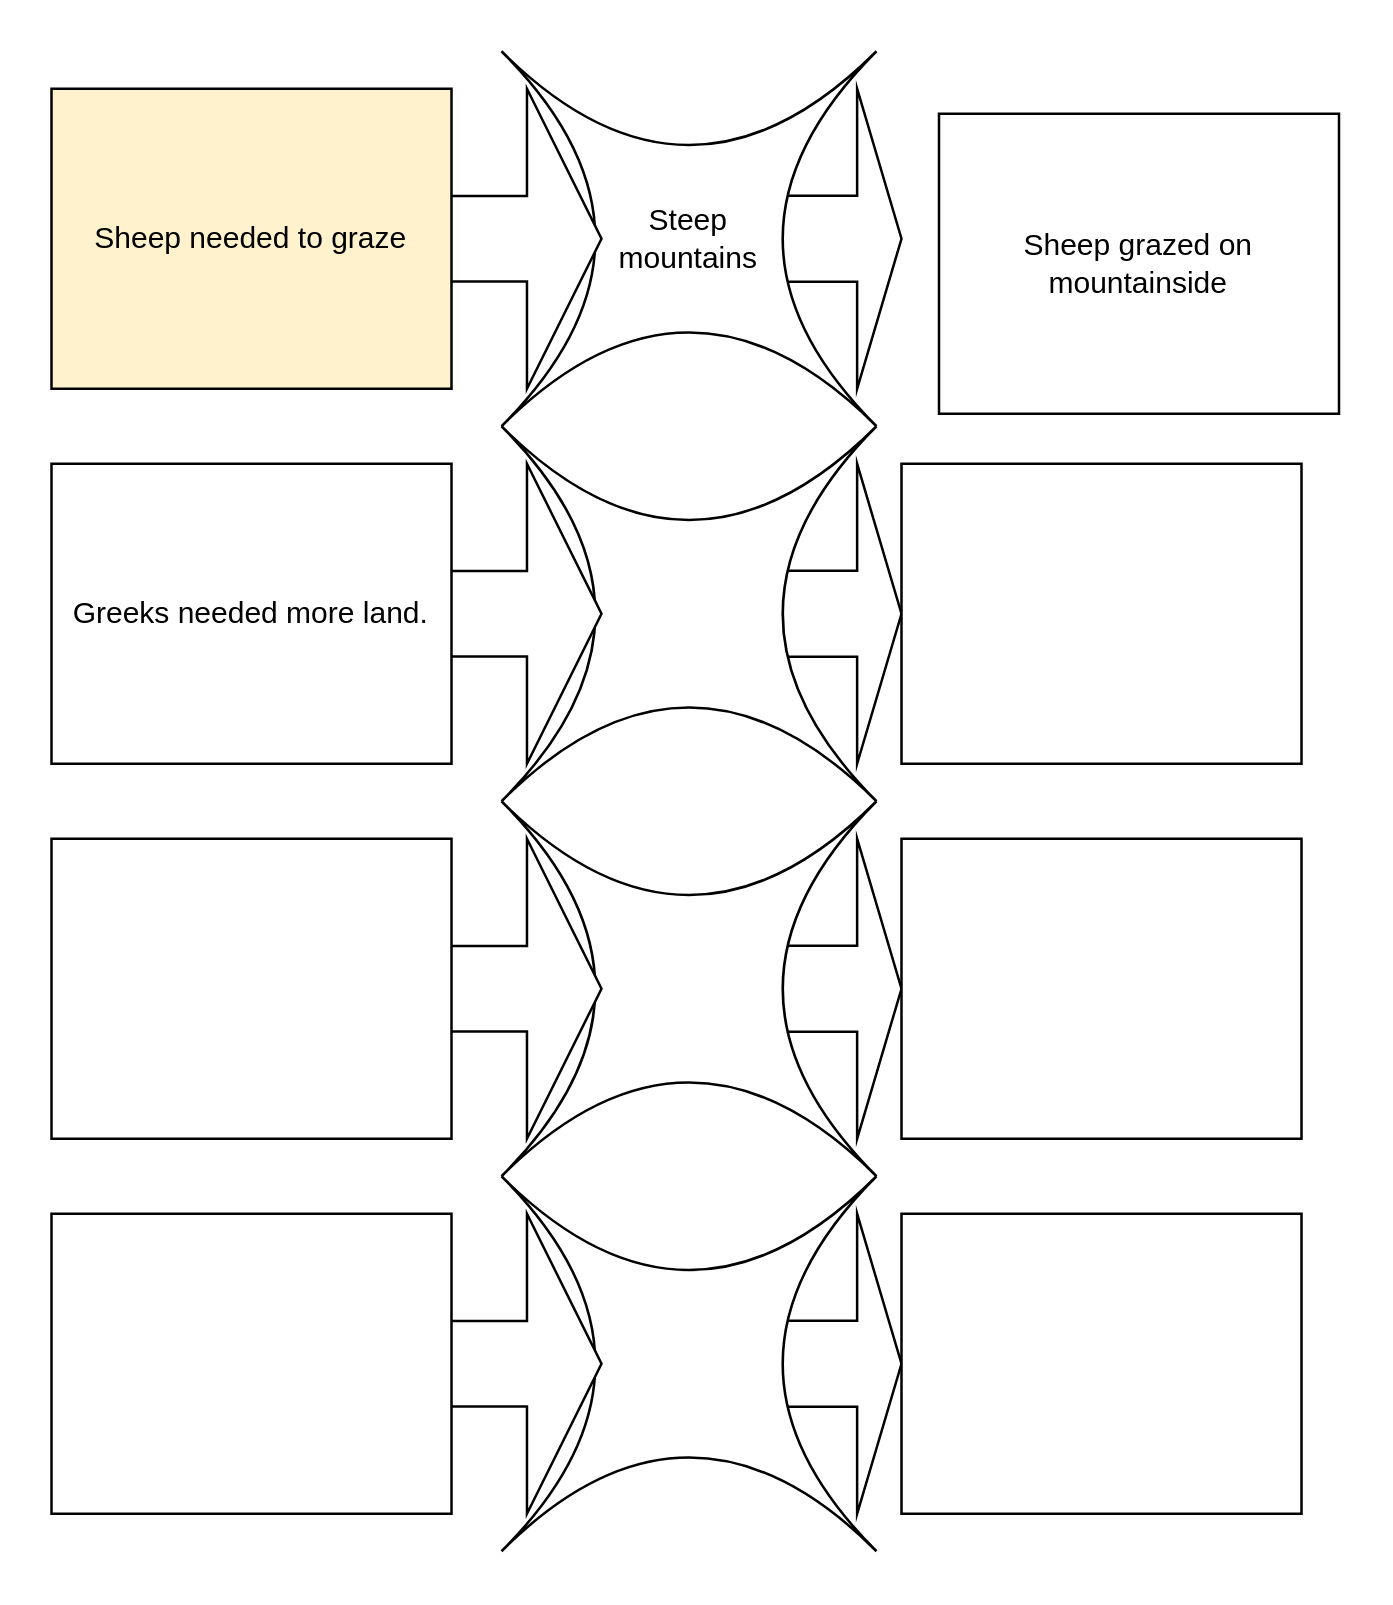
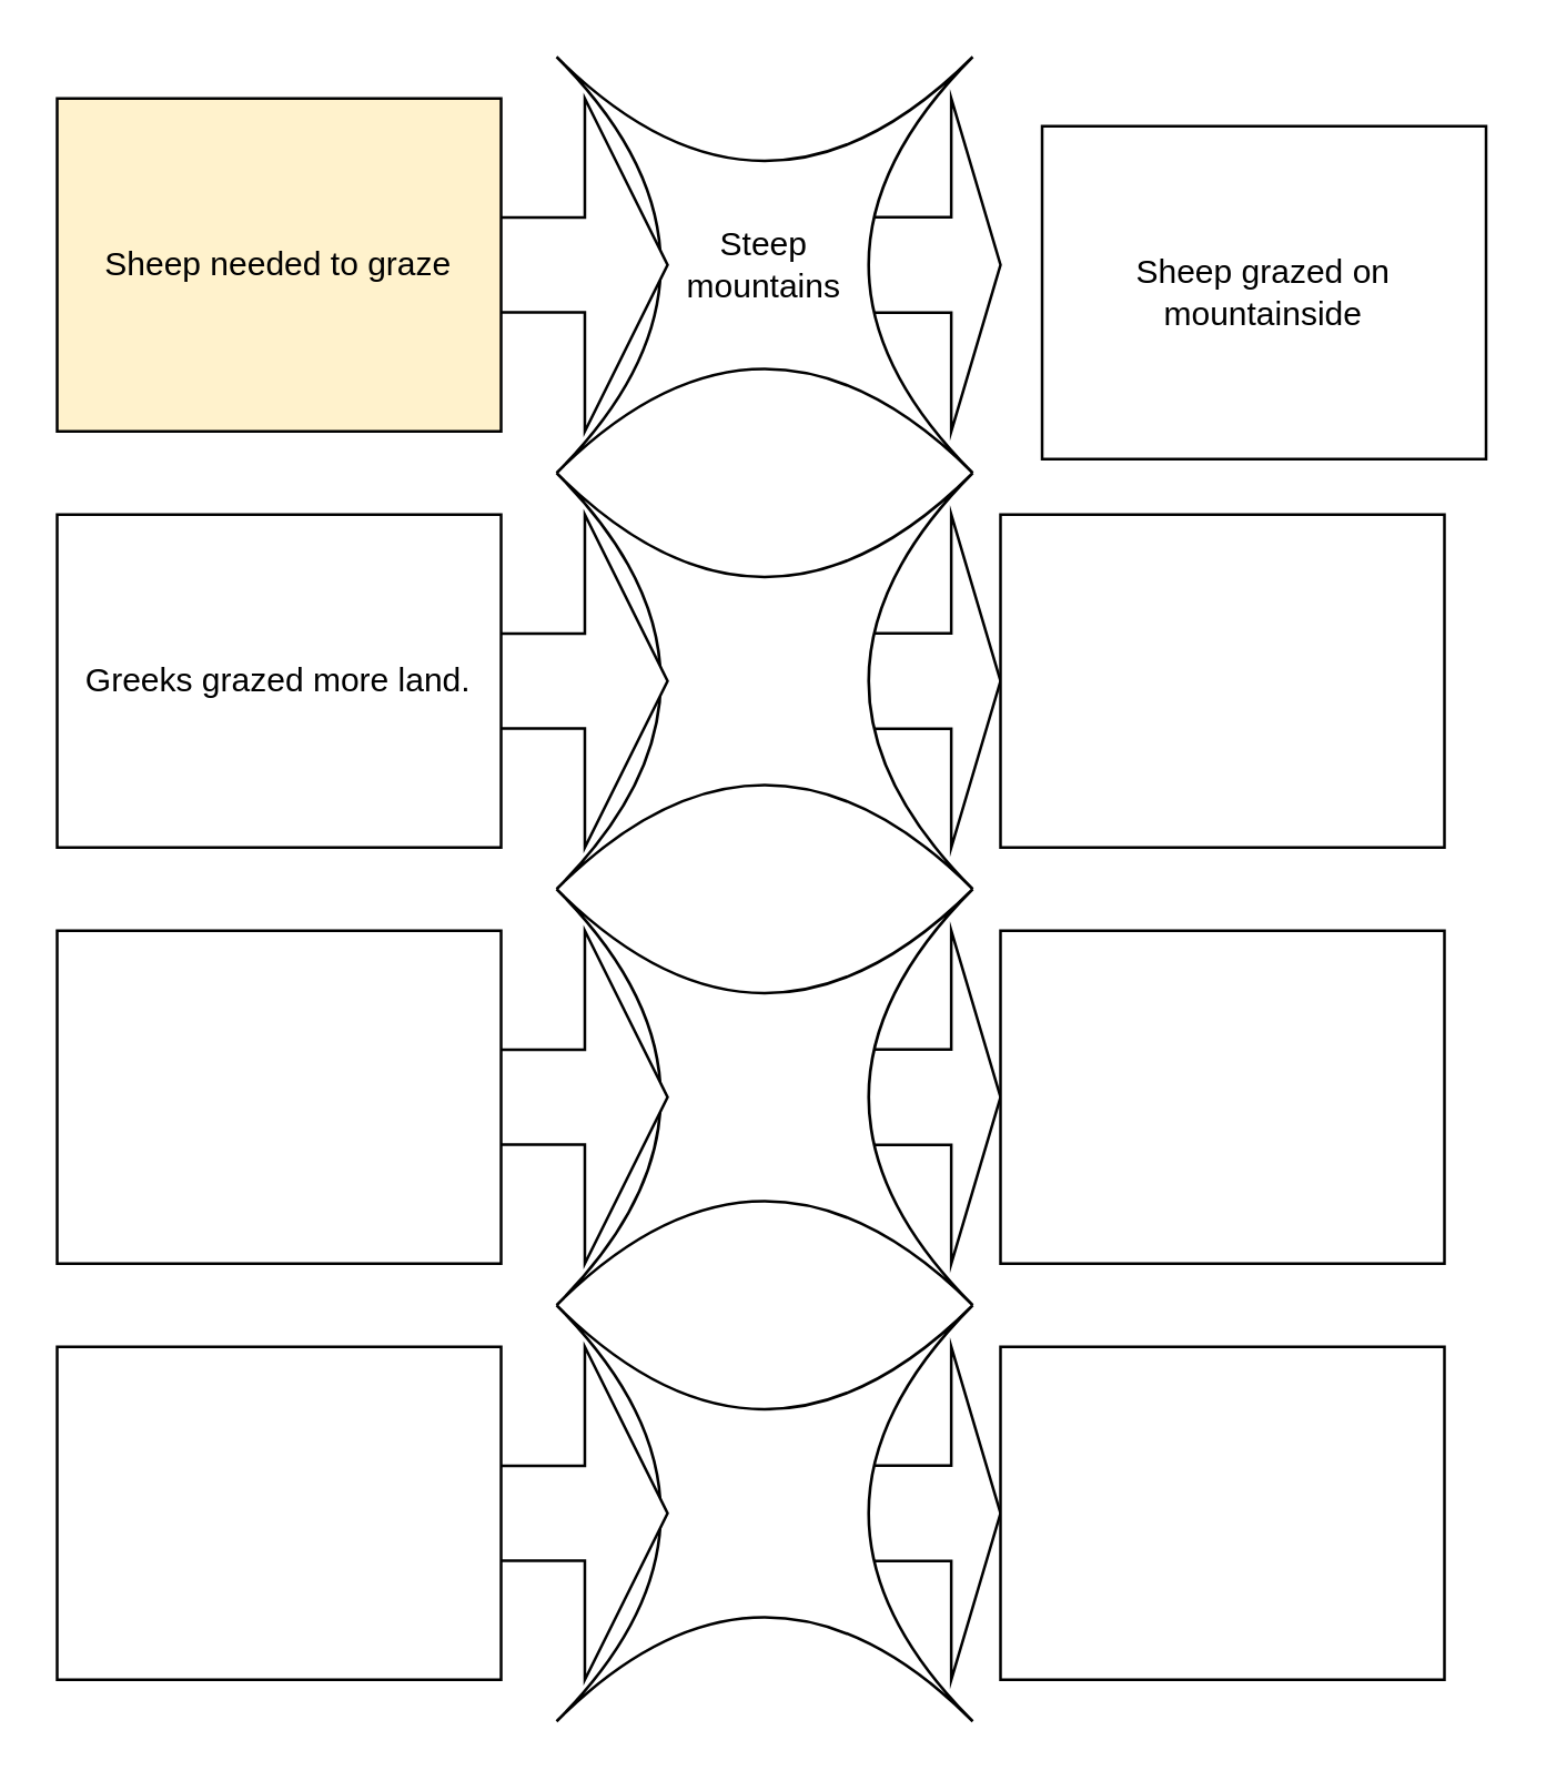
- <mxCell id="10" value="Greeks needed more land." style="rounded=0;whiteSpace=wrap;html=1;" vertex="1" parent="1"><mxGeometry x="20" y="185" width="160" height="120" as="geometry" /></mxCell>
+ <mxCell id="10" value="Greeks grazed more land." style="rounded=0;whiteSpace=wrap;html=1;" vertex="1" parent="1"><mxGeometry x="20" y="185" width="160" height="120" as="geometry" /></mxCell>
